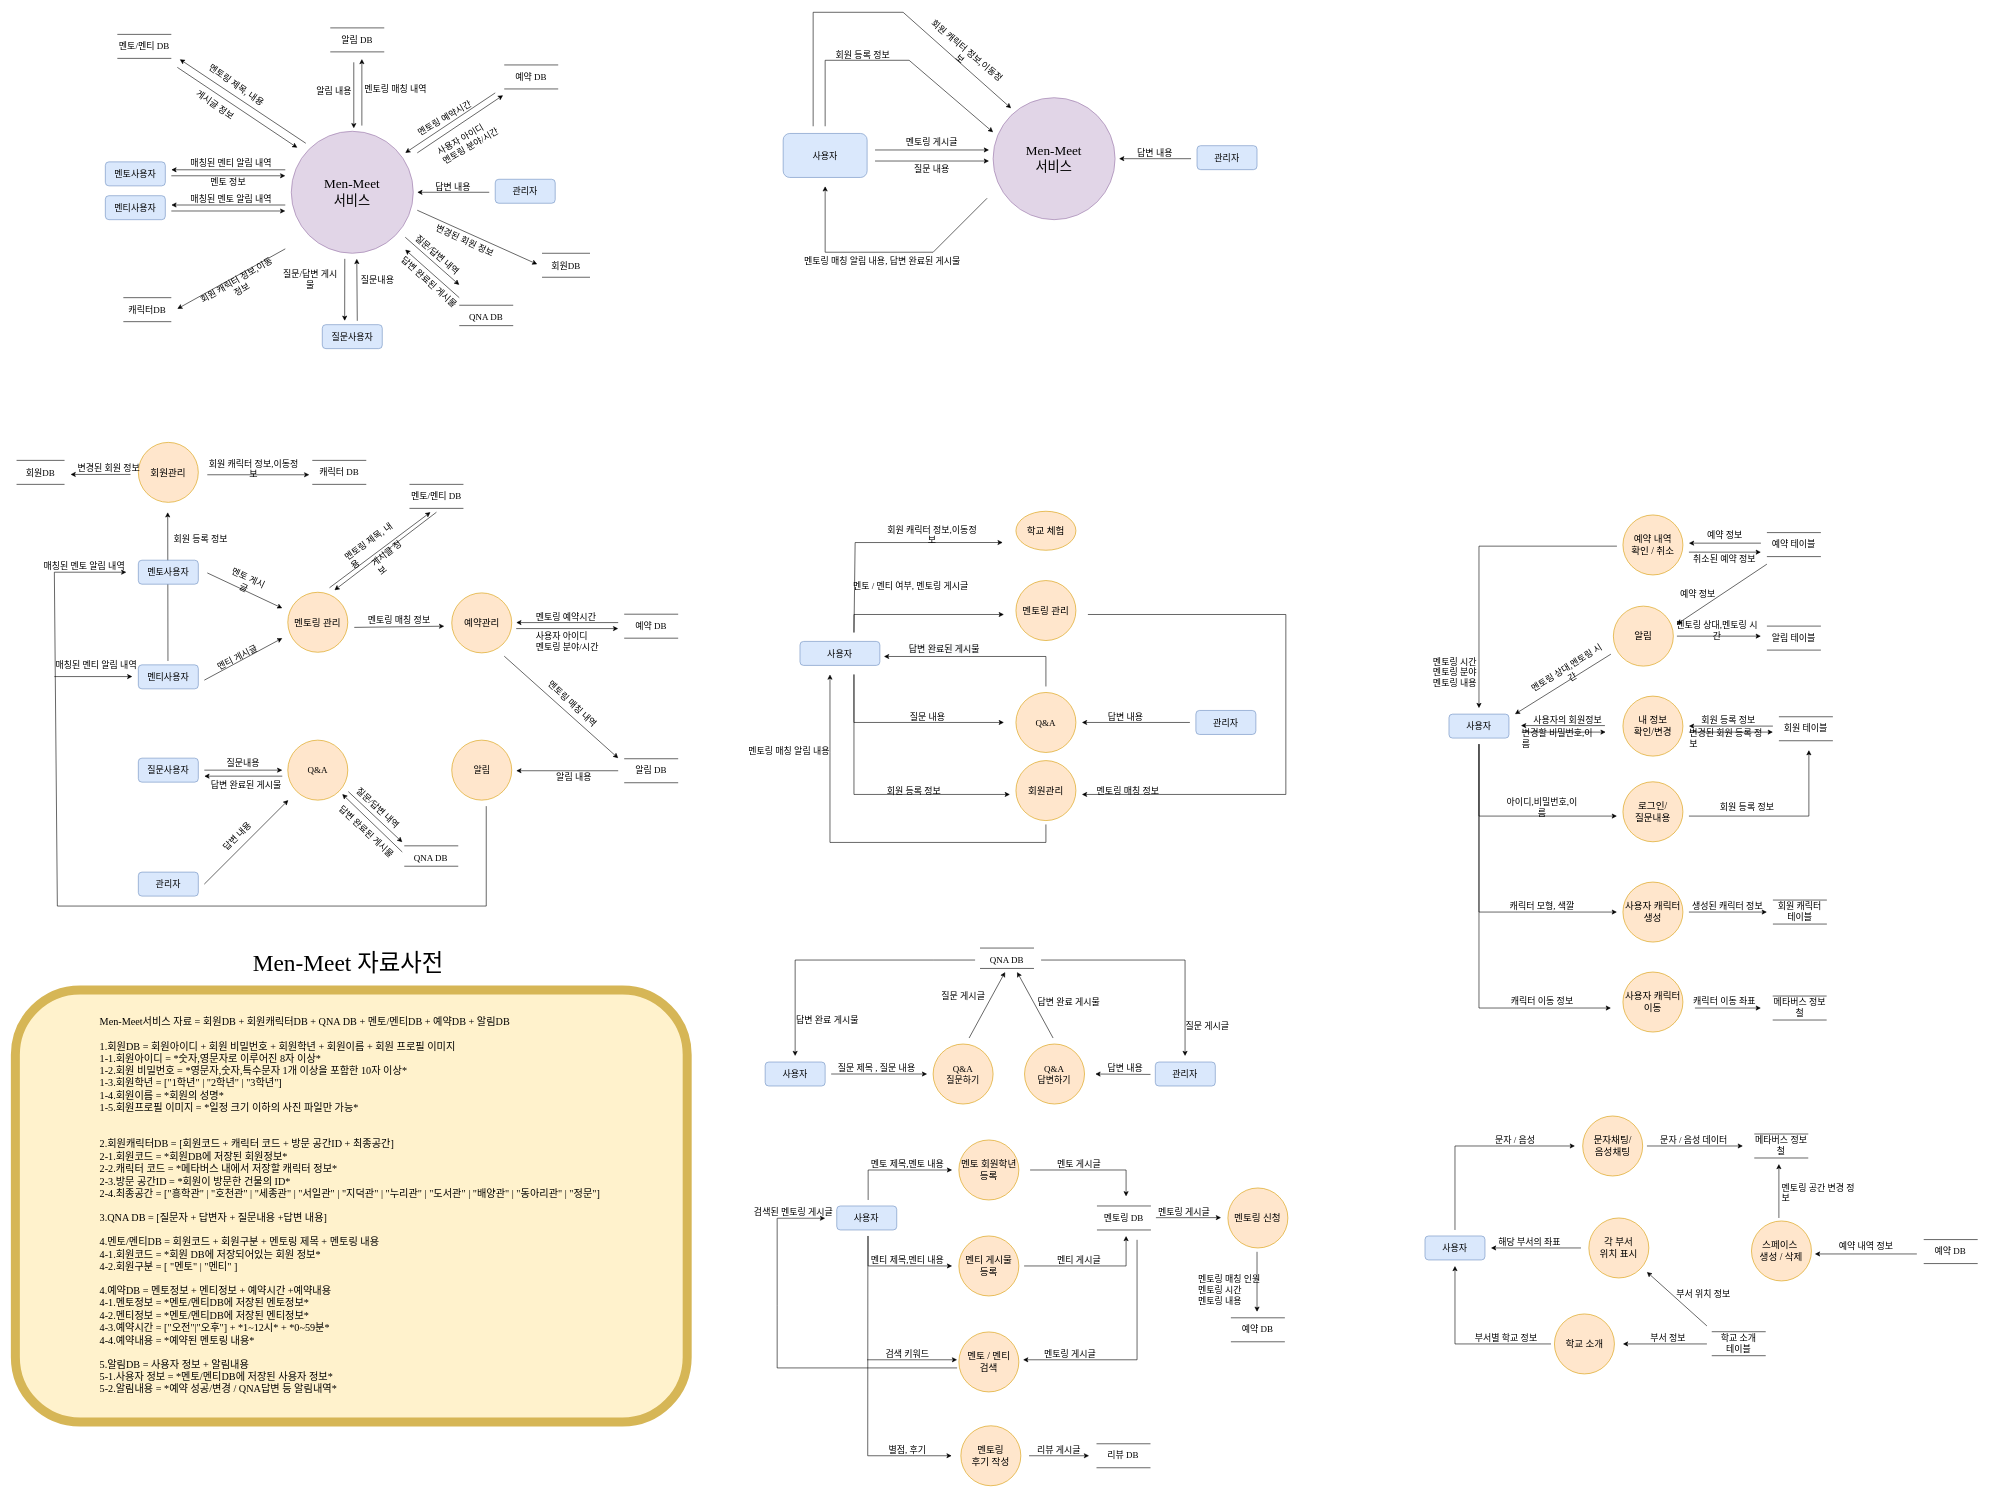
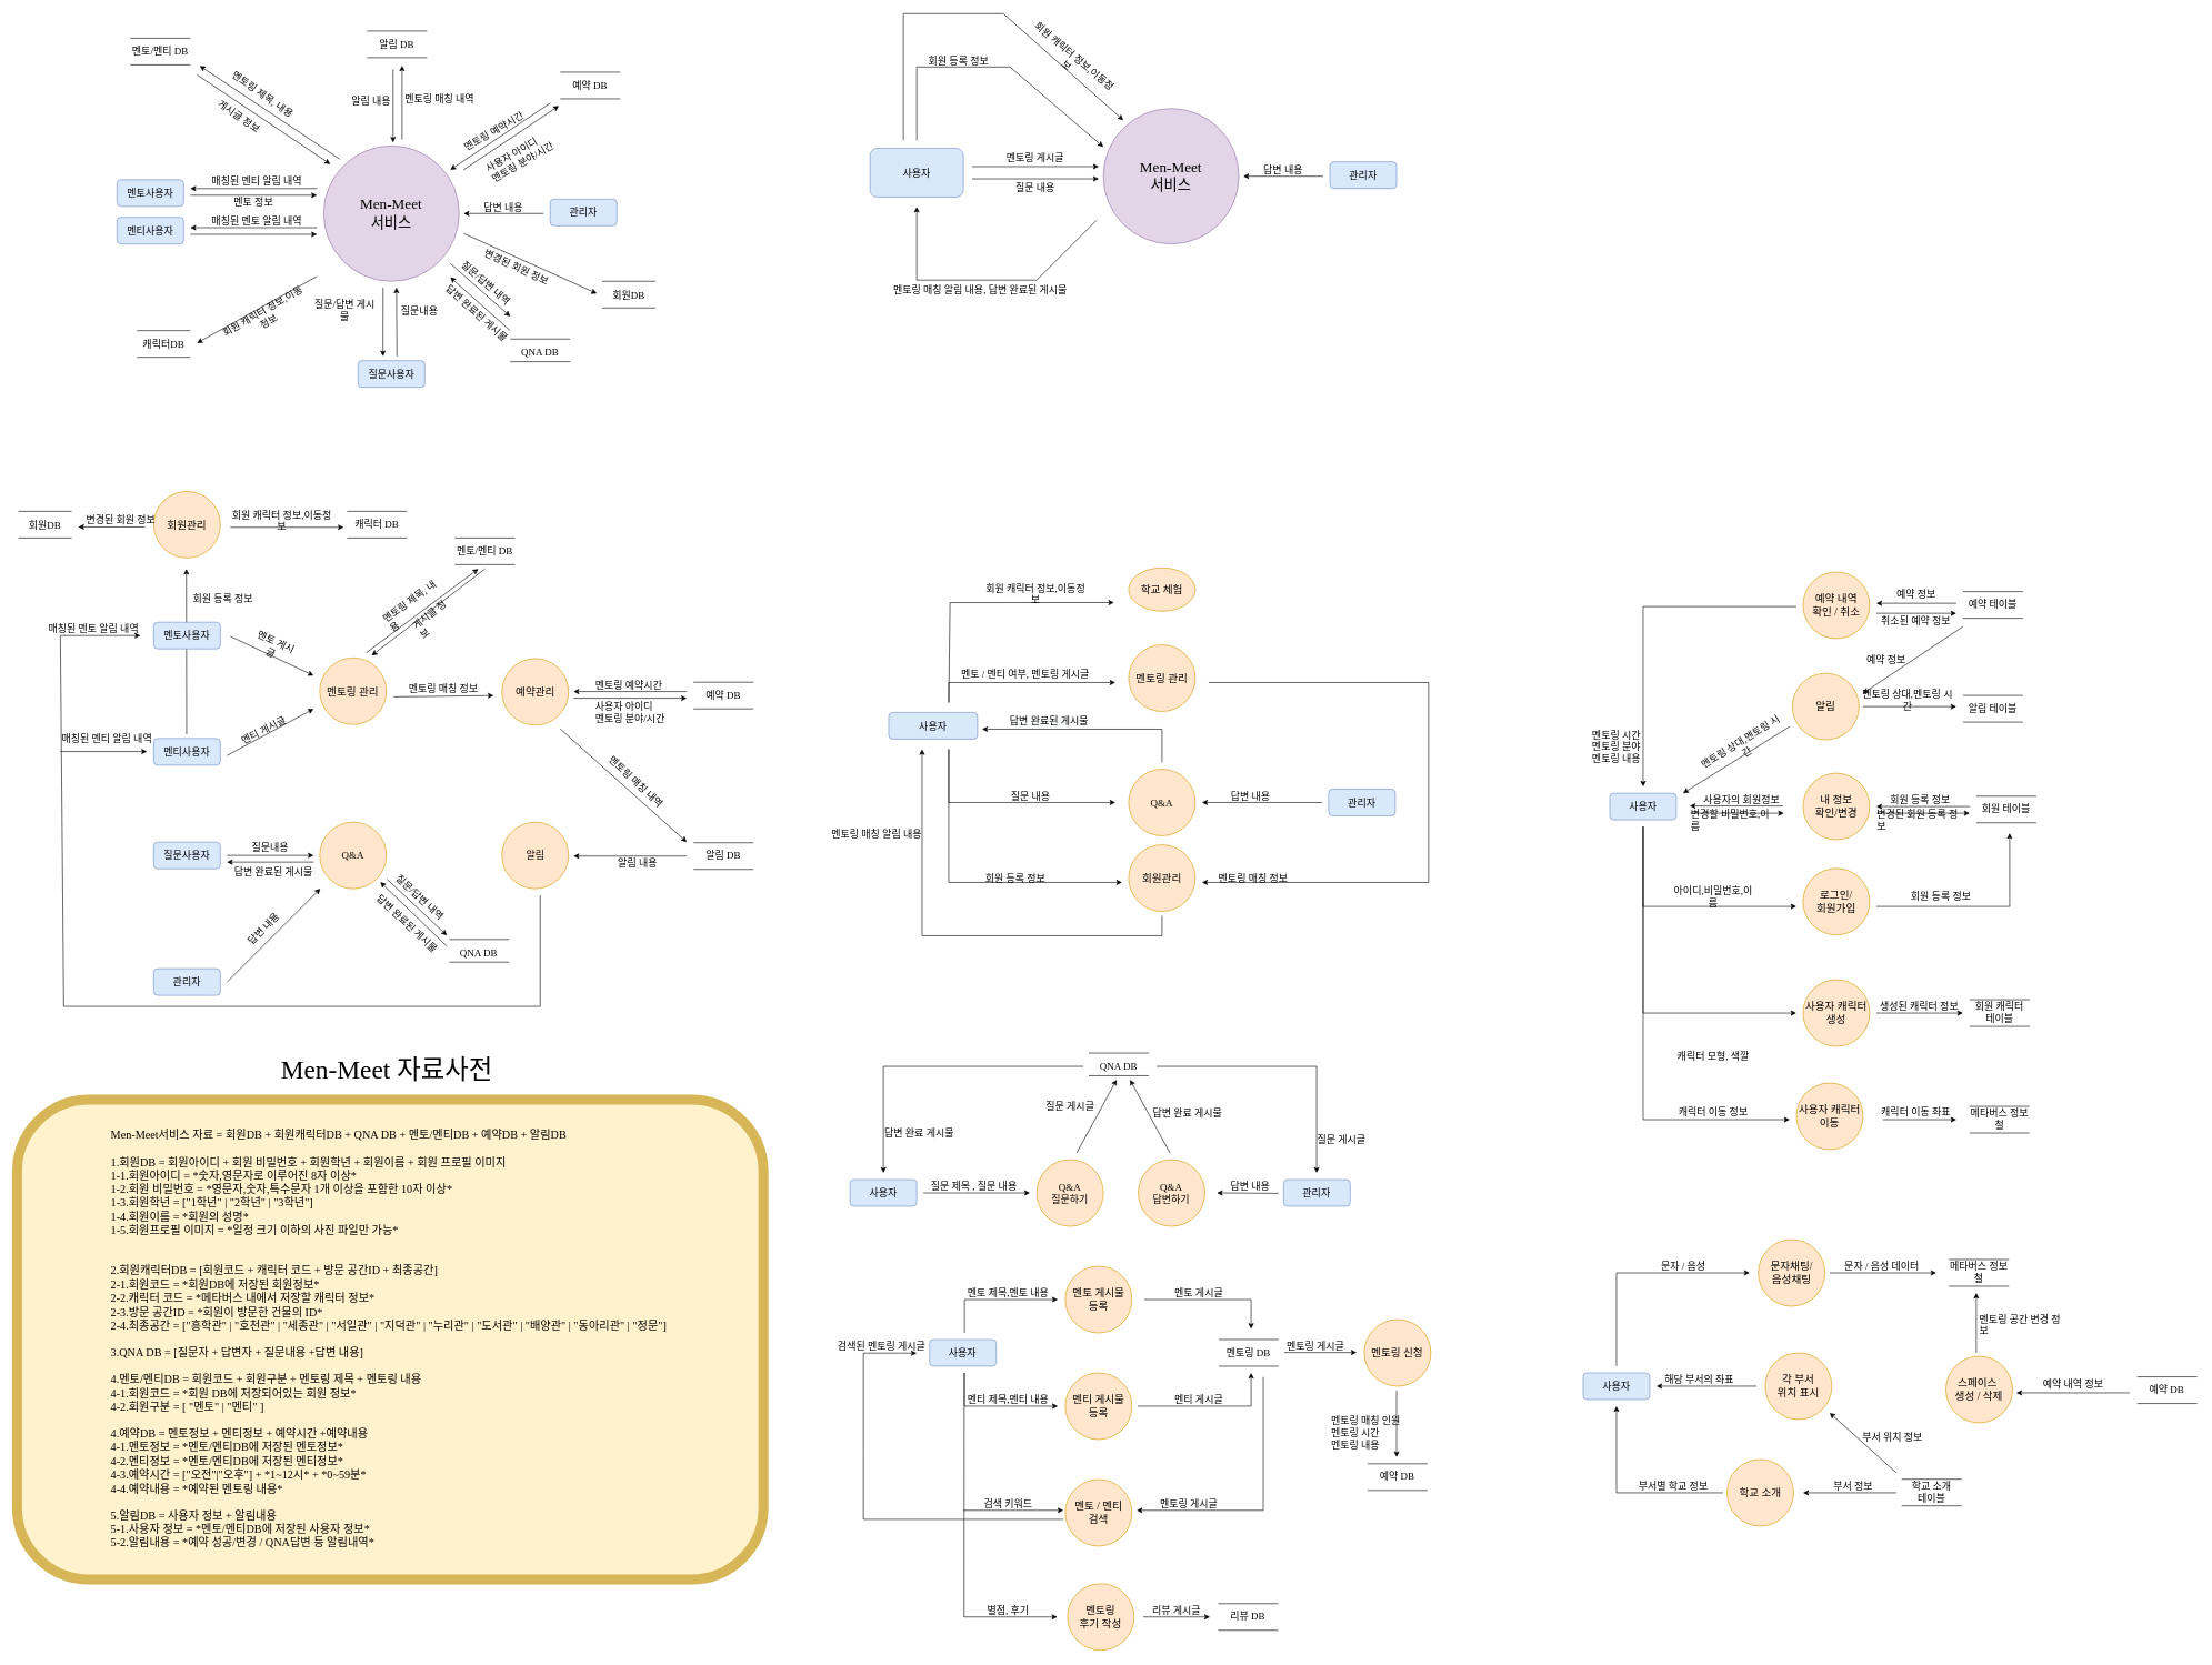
- <mxCell id="144" value="멘토 / 멘티 여부, 멘토링 게시글" style="text;html=1;strokeColor=none;fillColor=none;align=center;verticalAlign=middle;whiteSpace=wrap;rounded=0;fontFamily=Jua;fontSource=https%3A%2F%2Ffonts.googleapis.com%2Fcss%3Ffamily%3DJua;fontSize=15;fontStyle=0" vertex="1" parent="1"><mxGeometry x="1413.05" y="966.35" width="210" height="20" as="geometry" /></mxCell>
+ <mxCell id="144" value="멘토 / 멘티 여부, 멘토링 게시글" style="text;html=1;strokeColor=none;fillColor=none;align=center;verticalAlign=middle;whiteSpace=wrap;rounded=0;fontFamily=Jua;fontSource=https%3A%2F%2Ffonts.googleapis.com%2Fcss%3Ffamily%3DJua;fontSize=15;fontStyle=0" vertex="1" parent="1"><mxGeometry x="1433.05" y="1001.35" width="210" height="20" as="geometry" /></mxCell>
- <mxCell id="226" value="로그인/&lt;br&gt;질문내용" style="ellipse;whiteSpace=wrap;html=1;aspect=fixed;fillColor=#ffe6cc;strokeColor=#d79b00;fontFamily=Jua;fontSource=https%3A%2F%2Ffonts.googleapis.com%2Fcss%3Ffamily%3DJua;fontSize=16;" vertex="1" parent="1"><mxGeometry x="2705" y="1302.82" width="100" height="100" as="geometry" /></mxCell>
+ <mxCell id="226" value="로그인/&lt;br&gt;회원가입" style="ellipse;whiteSpace=wrap;html=1;aspect=fixed;fillColor=#ffe6cc;strokeColor=#d79b00;fontFamily=Jua;fontSource=https%3A%2F%2Ffonts.googleapis.com%2Fcss%3Ffamily%3DJua;fontSize=16;" vertex="1" parent="1"><mxGeometry x="2705" y="1302.82" width="100" height="100" as="geometry" /></mxCell>
- <mxCell id="272" value="캐릭터 모형, 색깔" style="text;html=1;strokeColor=none;fillColor=none;align=center;verticalAlign=middle;whiteSpace=wrap;rounded=0;fontFamily=Jua;fontSource=https%3A%2F%2Ffonts.googleapis.com%2Fcss%3Ffamily%3DJua;fontSize=15;fontStyle=0" vertex="1" parent="1"><mxGeometry x="2505" y="1500" width="131.23" height="20" as="geometry" /></mxCell>
+ <mxCell id="272" value="캐릭터 모형, 색깔" style="text;html=1;strokeColor=none;fillColor=none;align=center;verticalAlign=middle;whiteSpace=wrap;rounded=0;fontFamily=Jua;fontSource=https%3A%2F%2Ffonts.googleapis.com%2Fcss%3Ffamily%3DJua;fontSize=15;fontStyle=0" vertex="1" parent="1"><mxGeometry x="2505" y="1575" width="131.23" height="20" as="geometry" /></mxCell>
- <mxCell id="228" value="사용자 캐릭터 이동" style="ellipse;whiteSpace=wrap;html=1;aspect=fixed;fillColor=#ffe6cc;strokeColor=#d79b00;fontFamily=Jua;fontSource=https%3A%2F%2Ffonts.googleapis.com%2Fcss%3Ffamily%3DJua;fontSize=16;" vertex="1" parent="1"><mxGeometry x="2705" y="1620" width="100" height="100" as="geometry" /></mxCell>
+ <mxCell id="228" value="사용자 캐릭터 이동" style="ellipse;whiteSpace=wrap;html=1;aspect=fixed;fillColor=#ffe6cc;strokeColor=#d79b00;fontFamily=Jua;fontSource=https%3A%2F%2Ffonts.googleapis.com%2Fcss%3Ffamily%3DJua;fontSize=16;" vertex="1" parent="1"><mxGeometry x="2695" y="1625" width="100" height="100" as="geometry" /></mxCell>
- <mxCell id="180" value="멘토 회원학년 &lt;br&gt;등록" style="ellipse;whiteSpace=wrap;html=1;aspect=fixed;fillColor=#ffe6cc;strokeColor=#d79b00;fontFamily=Jua;fontSource=https%3A%2F%2Ffonts.googleapis.com%2Fcss%3Ffamily%3DJua;fontSize=16;" vertex="1" parent="1"><mxGeometry x="1597.92" y="1900" width="100" height="100" as="geometry" /></mxCell>
+ <mxCell id="180" value="멘토 게시물 &lt;br&gt;등록" style="ellipse;whiteSpace=wrap;html=1;aspect=fixed;fillColor=#ffe6cc;strokeColor=#d79b00;fontFamily=Jua;fontSource=https%3A%2F%2Ffonts.googleapis.com%2Fcss%3Ffamily%3DJua;fontSize=16;" vertex="1" parent="1"><mxGeometry x="1597.92" y="1900" width="100" height="100" as="geometry" /></mxCell>
